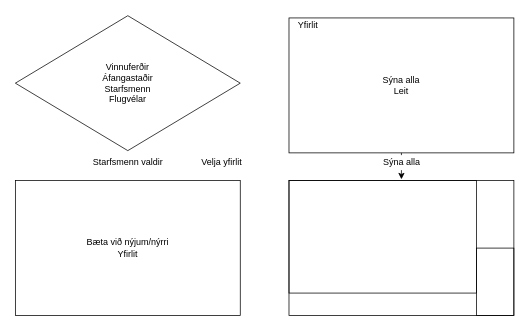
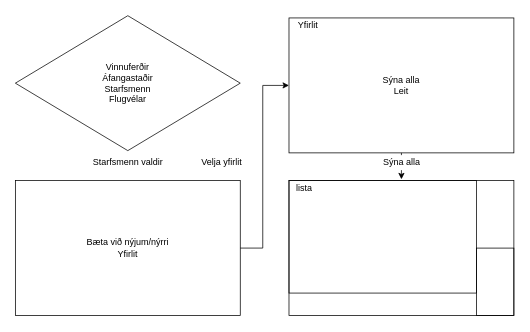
+ <mxCell id="3" style="edgeStyle=orthogonalEdgeStyle;rounded=0;jumpSize=1;orthogonalLoop=1;jettySize=auto;html=1;fontSize=9;" edge="1" parent="1" source="4" target="6"><mxGeometry relative="1" as="geometry"><Array as="points"><mxPoint x="350" y="330" /><mxPoint x="350" y="113" /></Array></mxGeometry></mxCell>
+ <mxCell id="12" value="lista" style="text;html=1;align=center;verticalAlign=middle;resizable=0;points=[];;autosize=1;" vertex="1" parent="1"><mxGeometry x="385" y="240" width="40" height="20" as="geometry" /></mxCell>
